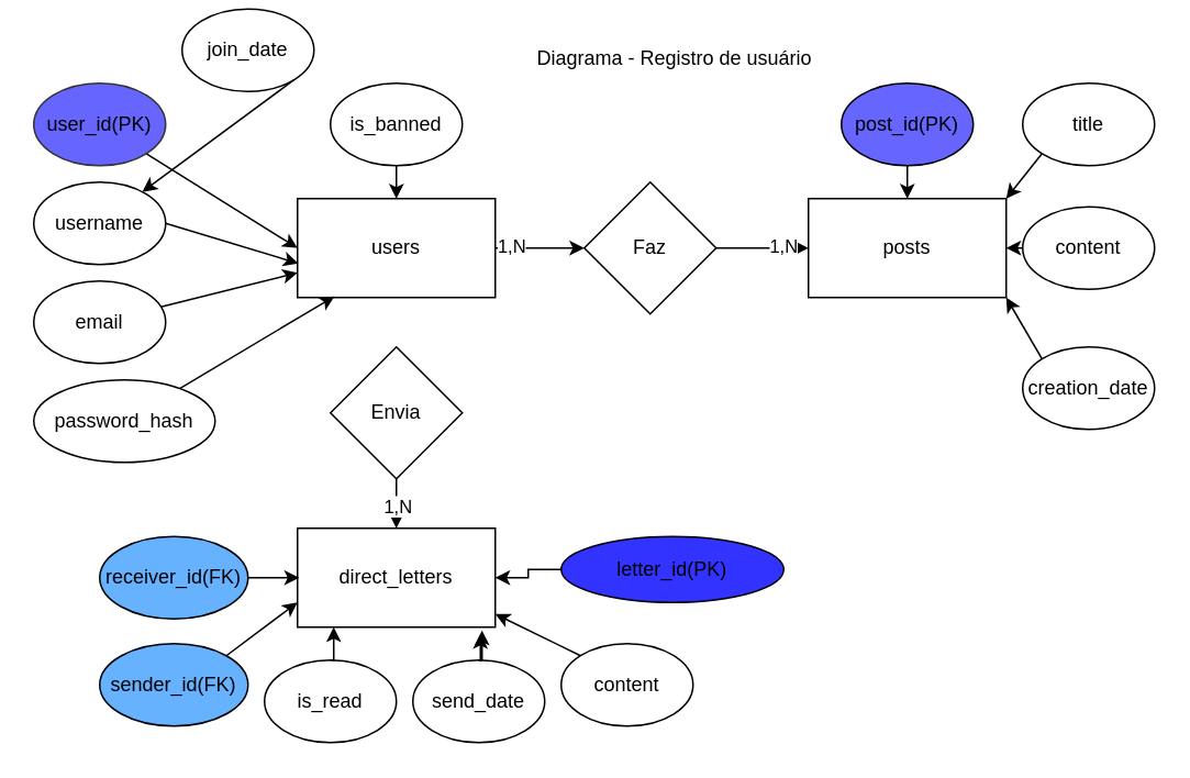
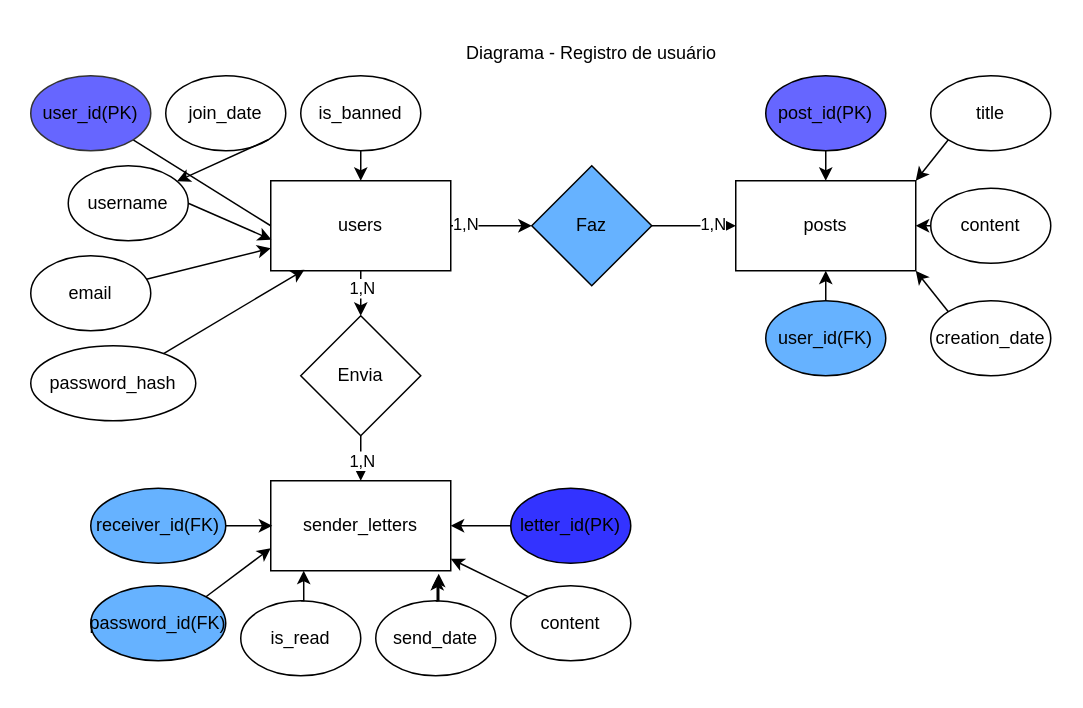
- <mxCell id="22" value="join_date" style="ellipse;whiteSpace=wrap;html=1;" vertex="1" parent="1"><mxGeometry x="110" y="5" width="80" height="50" as="geometry" /></mxCell>
+ <mxCell id="22" value="join_date" style="ellipse;whiteSpace=wrap;html=1;" vertex="1" parent="1"><mxGeometry x="110" y="50" width="80" height="50" as="geometry" /></mxCell>
- <mxCell id="9" value="Diagrama - Registro de usuário" style="text;html=1;whiteSpace=wrap;strokeColor=none;fillColor=none;align=center;verticalAlign=middle;rounded=0;" parent="1" vertex="1"><mxGeometry x="324" y="20" width="170" height="30" as="geometry" /></mxCell>
+ <mxCell id="9" value="Diagrama - Registro de usuário" style="text;html=1;whiteSpace=wrap;strokeColor=none;fillColor=none;align=center;verticalAlign=middle;rounded=0;" parent="1" vertex="1"><mxGeometry x="309" y="20" width="170" height="30" as="geometry" /></mxCell>
- <mxCell id="18" value="username" style="ellipse;whiteSpace=wrap;html=1;" vertex="1" parent="1"><mxGeometry x="20" y="110" width="80" height="50" as="geometry" /></mxCell>
+ <mxCell id="18" value="username" style="ellipse;whiteSpace=wrap;html=1;" vertex="1" parent="1"><mxGeometry x="45" y="110" width="80" height="50" as="geometry" /></mxCell>
- <mxCell id="16" style="rounded=0;orthogonalLoop=1;jettySize=auto;html=1;exitX=1;exitY=1;exitDx=0;exitDy=0;entryX=0;entryY=0.5;entryDx=0;entryDy=0;" edge="1" parent="1" source="17" target="6"><mxGeometry relative="1" as="geometry" /></mxCell>
+ <mxCell id="16" style="rounded=0;orthogonalLoop=1;jettySize=auto;html=1;exitX=1;exitY=1;exitDx=0;exitDy=0;entryX=0;entryY=0.5;entryDx=0;entryDy=0;endArrow=none;" edge="1" parent="1" source="17" target="6"><mxGeometry relative="1" as="geometry" /></mxCell>
- <mxCell id="12" value="Faz" style="rhombus;whiteSpace=wrap;html=1;" parent="1" vertex="1"><mxGeometry x="354" y="110" width="80" height="80" as="geometry" /></mxCell>
+ <mxCell id="12" value="Faz" style="rhombus;whiteSpace=wrap;html=1;fillColor=#66b2ff;" parent="1" vertex="1"><mxGeometry x="354" y="110" width="80" height="80" as="geometry" /></mxCell>
+ <mxCell id="36" style="edgeStyle=orthogonalEdgeStyle;rounded=0;orthogonalLoop=1;jettySize=auto;html=1;exitX=0.5;exitY=0;exitDx=0;exitDy=0;entryX=0.5;entryY=1;entryDx=0;entryDy=0;" edge="1" parent="1" source="37" target="8"><mxGeometry relative="1" as="geometry" /></mxCell>
+ <mxCell id="4" style="edgeStyle=orthogonalEdgeStyle;rounded=0;orthogonalLoop=1;jettySize=auto;html=1;exitX=0.5;exitY=1;exitDx=0;exitDy=0;entryX=0.5;entryY=0;entryDx=0;entryDy=0;" parent="1" source="6" target="15" edge="1"><mxGeometry relative="1" as="geometry" /></mxCell>
+ <mxCell id="5" value="1,N" style="edgeLabel;html=1;align=center;verticalAlign=middle;resizable=0;points=[];" parent="4" vertex="1" connectable="0"><mxGeometry x="-0.281" relative="1" as="geometry"><mxPoint as="offset" /></mxGeometry></mxCell>
+ <mxCell id="37" value="user_id(FK)" style="ellipse;whiteSpace=wrap;html=1;fillColor=#66B2FF;" vertex="1" parent="1"><mxGeometry x="510" y="200" width="80" height="50" as="geometry" /></mxCell>
- <mxCell id="35" value="creation_date" style="ellipse;whiteSpace=wrap;html=1;" vertex="1" parent="1"><mxGeometry x="620" y="210" width="80" height="50" as="geometry" /></mxCell>
+ <mxCell id="35" value="creation_date" style="ellipse;whiteSpace=wrap;html=1;" vertex="1" parent="1"><mxGeometry x="620" y="200" width="80" height="50" as="geometry" /></mxCell>
- <mxCell id="44" value="letter_id(PK)" style="ellipse;whiteSpace=wrap;html=1;fillColor=#3333FF;" vertex="1" parent="1"><mxGeometry x="340" y="325" width="135" height="40" as="geometry" /></mxCell>
+ <mxCell id="44" value="letter_id(PK)" style="ellipse;whiteSpace=wrap;html=1;fillColor=#3333FF;" vertex="1" parent="1"><mxGeometry x="340" y="325" width="80" height="50" as="geometry" /></mxCell>
- <mxCell id="7" value="direct_letters" style="rounded=0;whiteSpace=wrap;html=1;" parent="1" vertex="1"><mxGeometry x="180" y="320" width="120" height="60" as="geometry" /></mxCell>
+ <mxCell id="7" value="sender_letters" style="rounded=0;whiteSpace=wrap;html=1;" parent="1" vertex="1"><mxGeometry x="180" y="320" width="120" height="60" as="geometry" /></mxCell>
- <mxCell id="39" value="sender_id(FK)" style="ellipse;whiteSpace=wrap;html=1;fillColor=#66B2FF;" vertex="1" parent="1"><mxGeometry x="60" y="390" width="90" height="50" as="geometry" /></mxCell>
+ <mxCell id="39" value="password_id(FK)" style="ellipse;whiteSpace=wrap;html=1;fillColor=#66B2FF;" vertex="1" parent="1"><mxGeometry x="60" y="390" width="90" height="50" as="geometry" /></mxCell>
